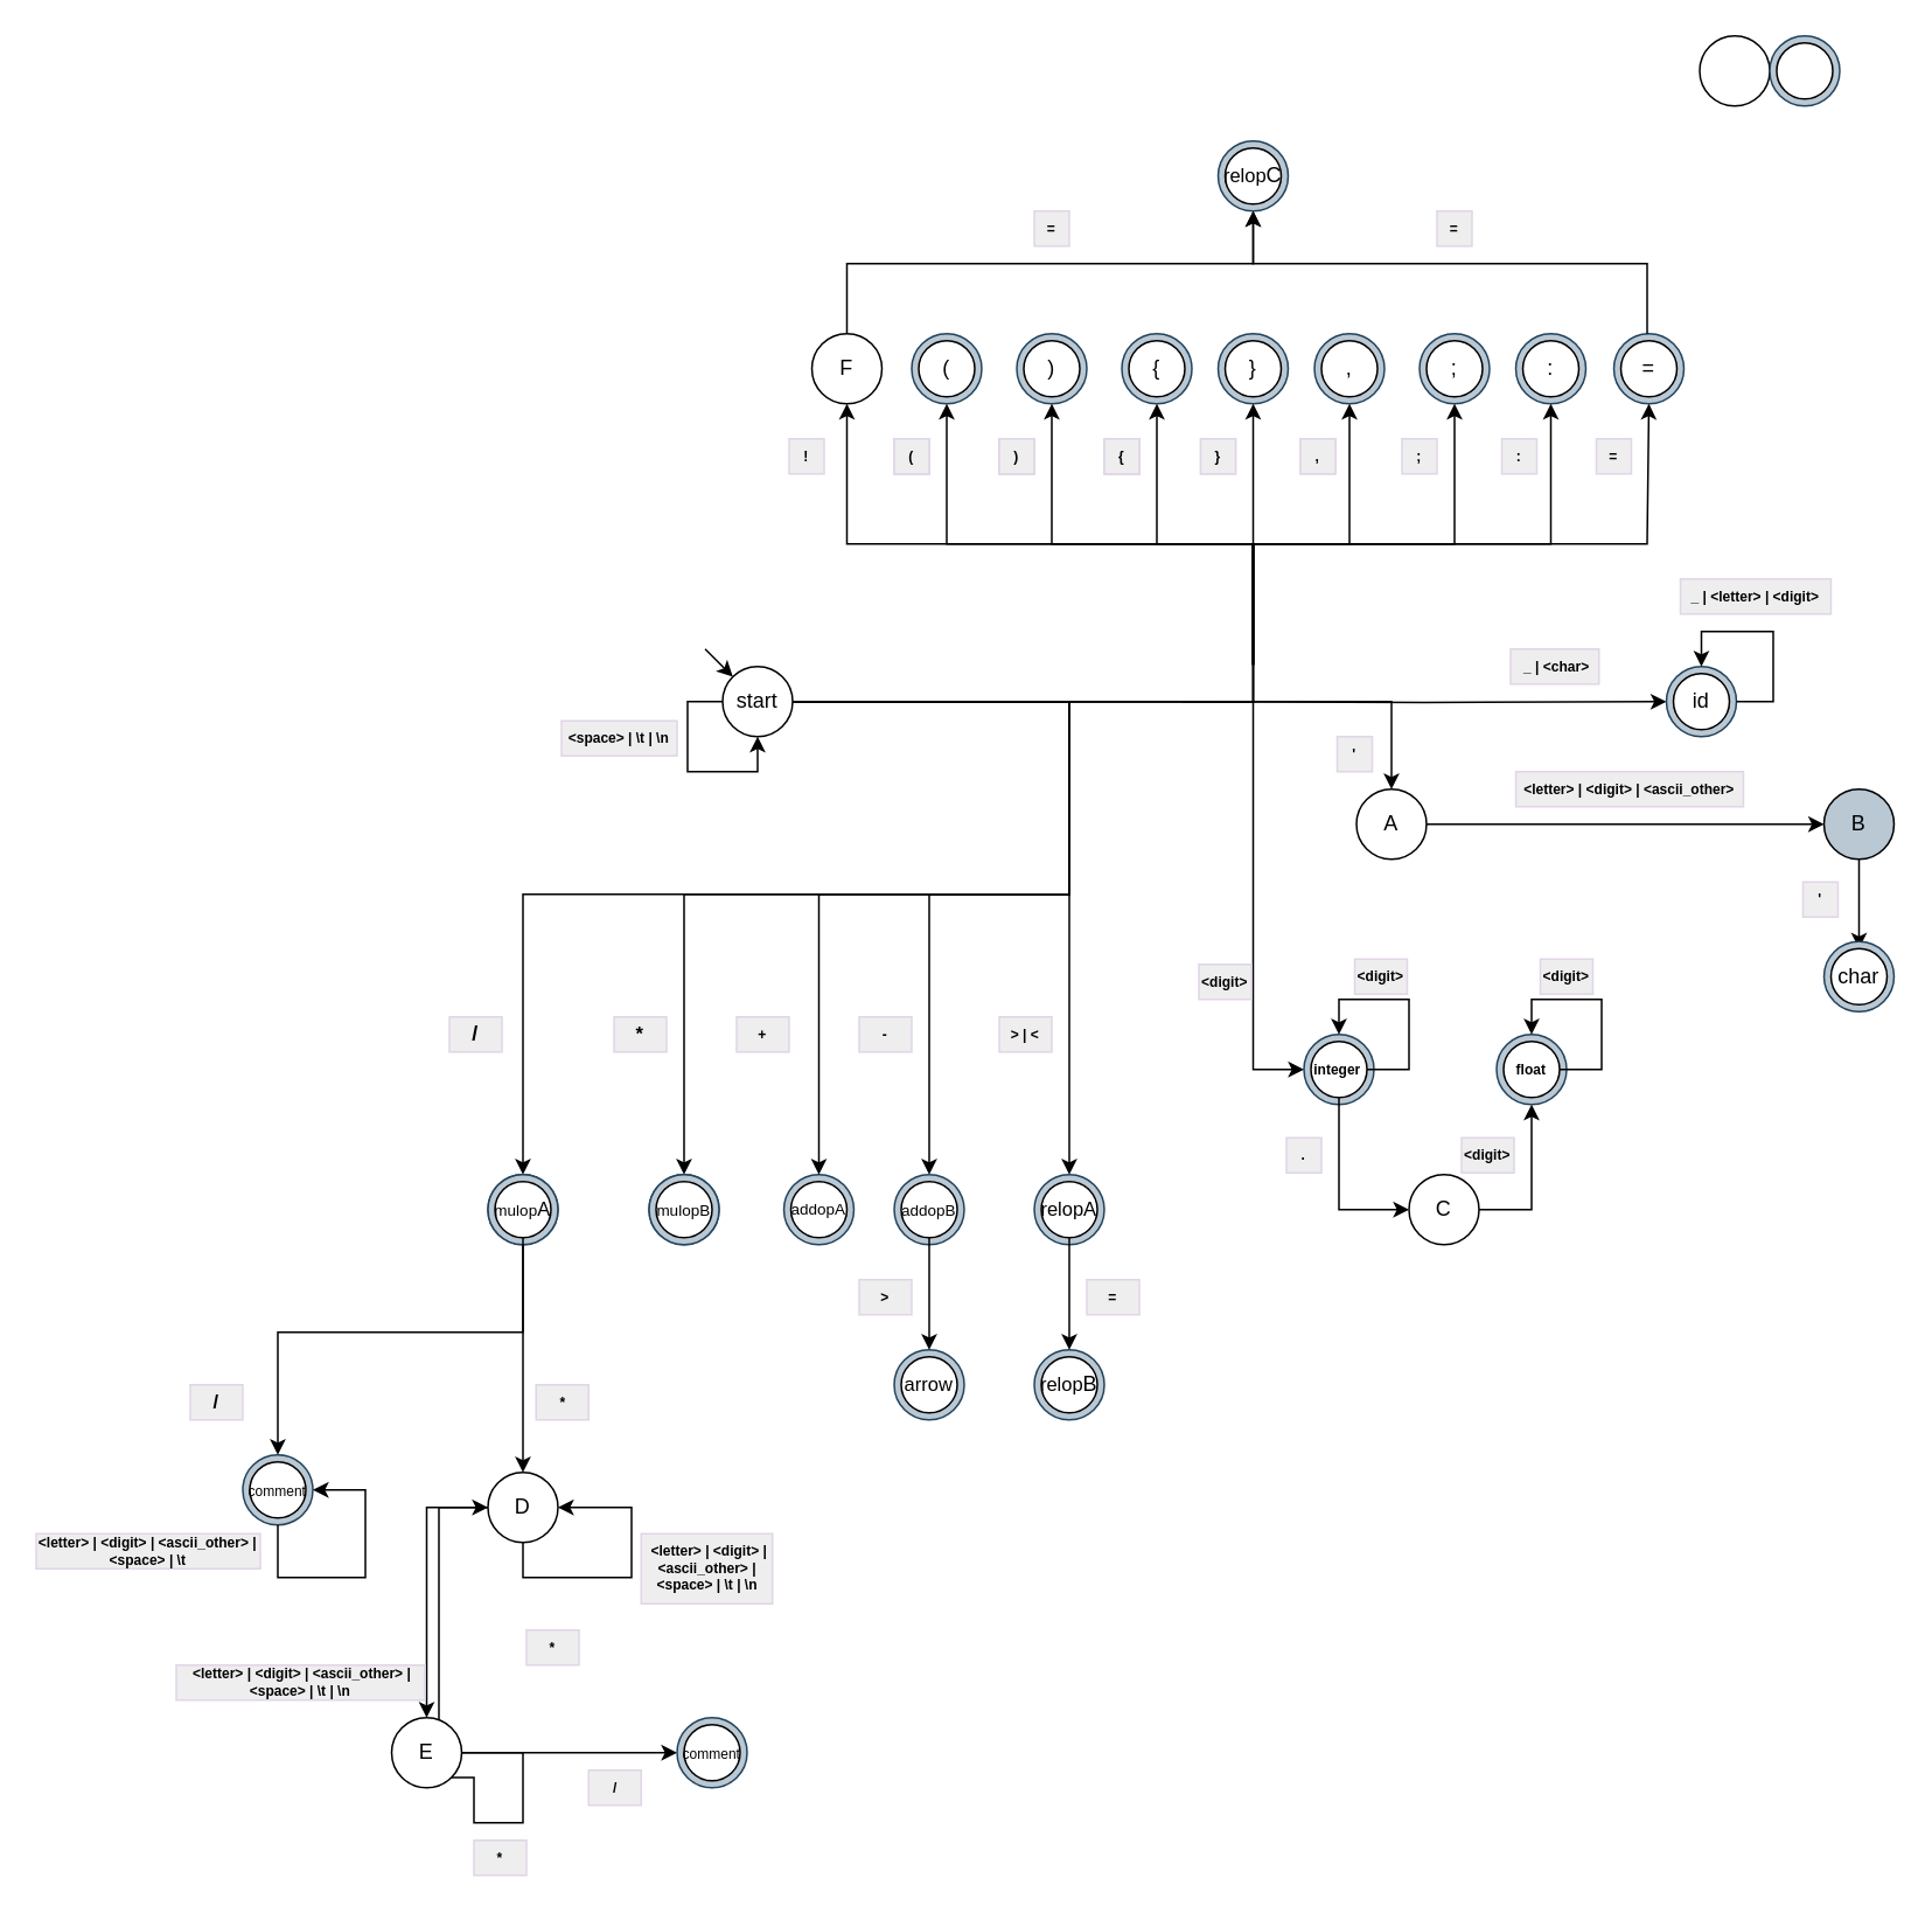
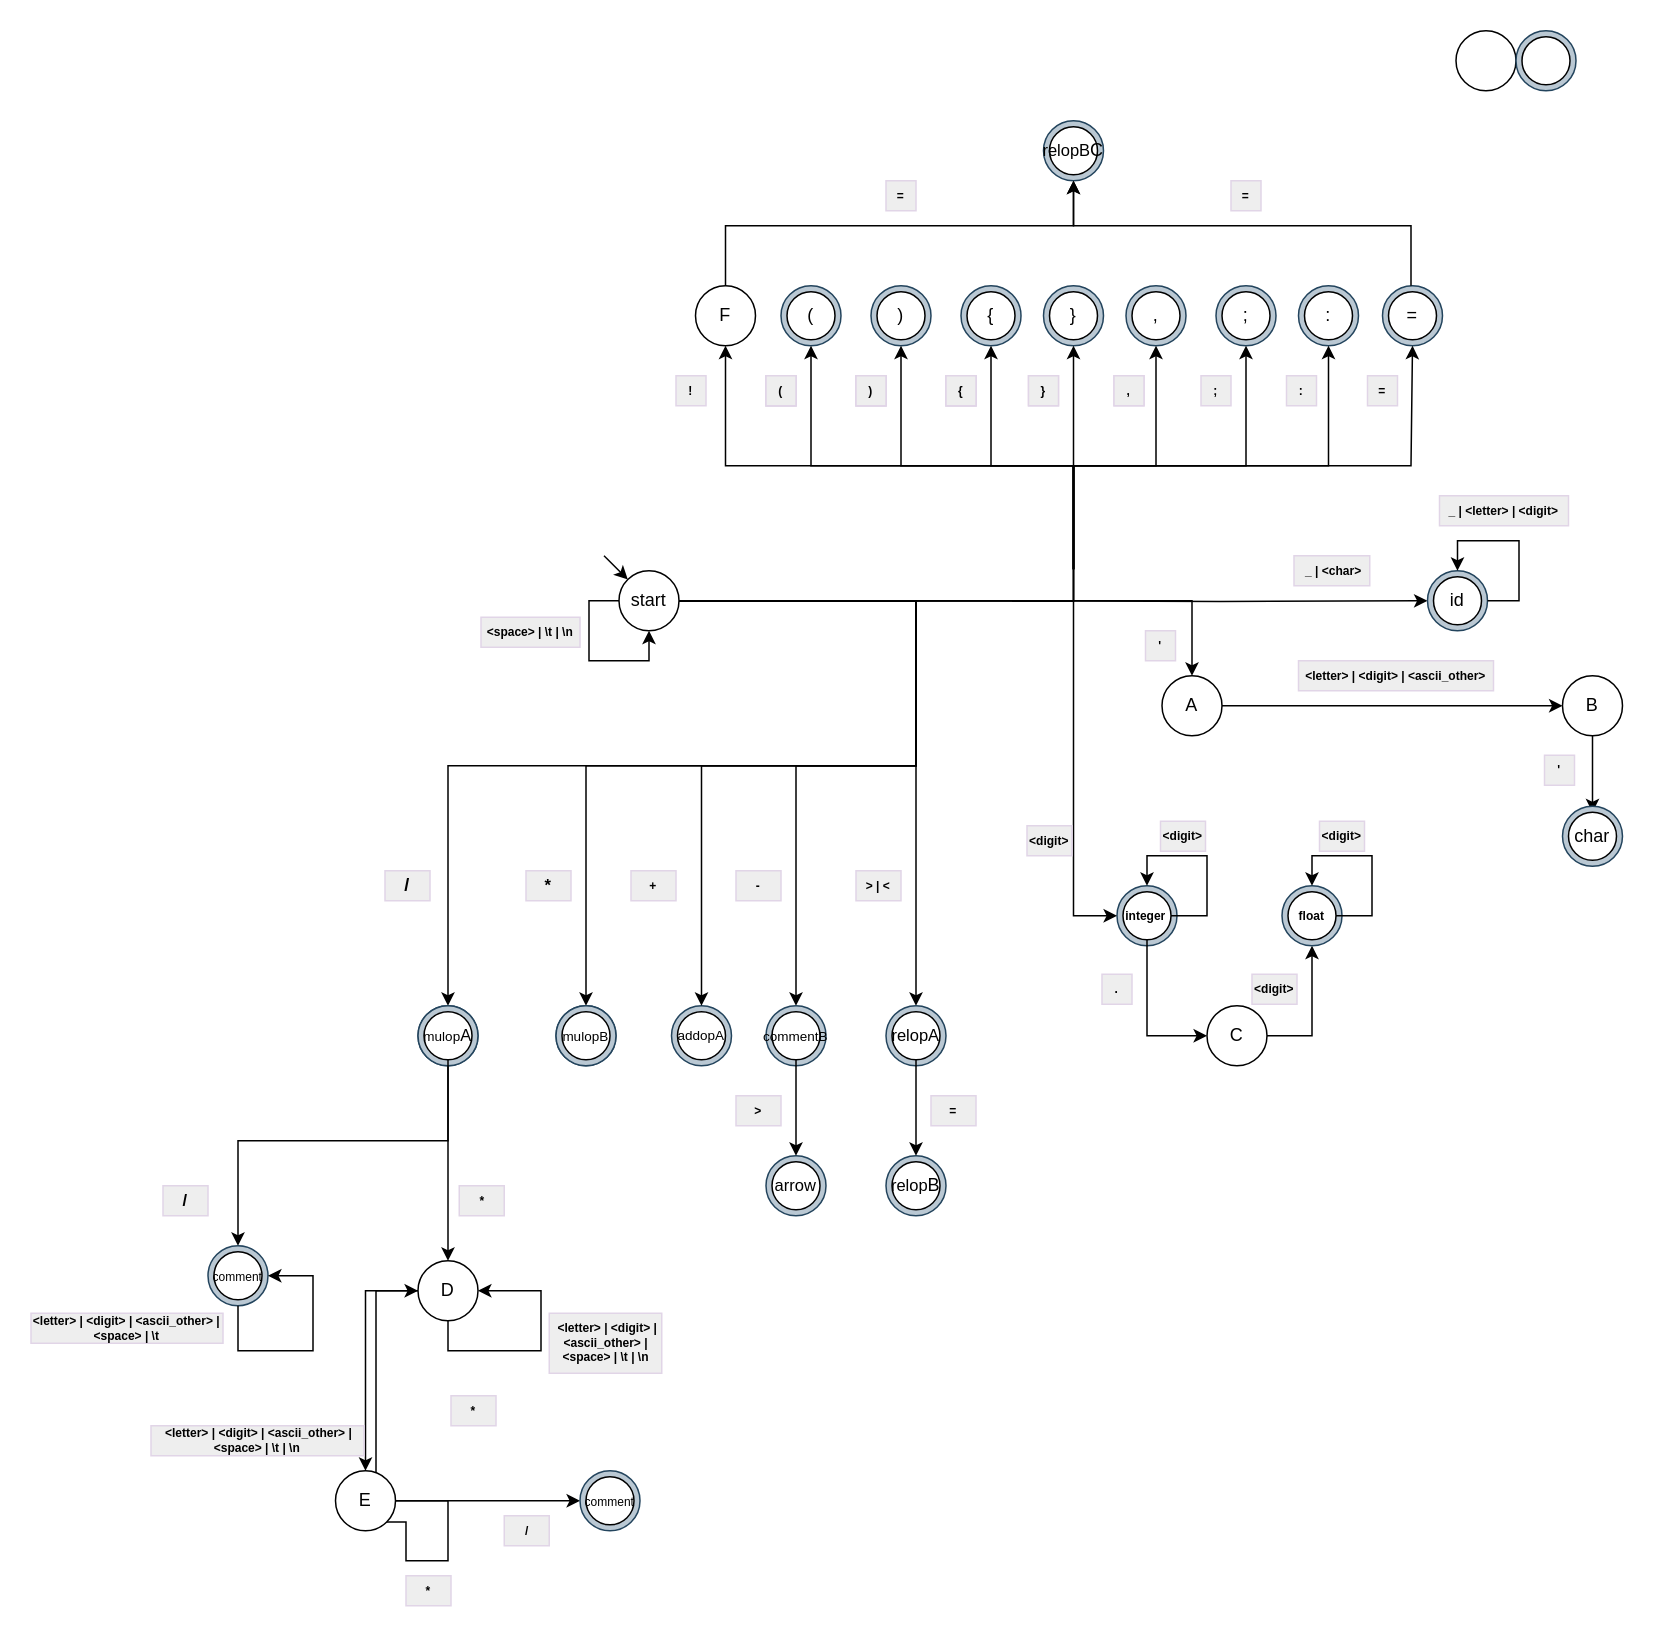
- <mxCell id="144" value="&lt;font style=&quot;font-size: 11px&quot;&gt;relop&lt;/font&gt;C" style="ellipse;whiteSpace=wrap;html=1;aspect=fixed;fillColor=default;container=0;" parent="142" vertex="1"><mxGeometry x="4" y="4" width="32" height="32" as="geometry" /></mxCell>
+ <mxCell id="144" value="&lt;font style=&quot;font-size: 11px&quot;&gt;relopB&lt;/font&gt;C" style="ellipse;whiteSpace=wrap;html=1;aspect=fixed;fillColor=default;container=0;" parent="142" vertex="1"><mxGeometry x="4" y="4" width="32" height="32" as="geometry" /></mxCell>
- <mxCell id="78" value="B" style="ellipse;whiteSpace=wrap;html=1;aspect=fixed;fillColor=#bac8d3;" parent="1" vertex="1"><mxGeometry x="1041" y="450" width="40" height="40" as="geometry" /></mxCell>
+ <mxCell id="78" value="B" style="ellipse;whiteSpace=wrap;html=1;aspect=fixed;" parent="1" vertex="1"><mxGeometry x="1041" y="450" width="40" height="40" as="geometry" /></mxCell>
- <mxCell id="104" value="&lt;font style=&quot;font-size: 9px&quot;&gt;addop&lt;/font&gt;&lt;font style=&quot;font-size: 9px&quot;&gt;B&lt;/font&gt;" style="ellipse;whiteSpace=wrap;html=1;aspect=fixed;fillColor=default;container=0;" parent="102" vertex="1"><mxGeometry x="4" y="4" width="32" height="32" as="geometry" /></mxCell>
+ <mxCell id="104" value="&lt;font style=&quot;font-size: 9px&quot;&gt;comment&lt;/font&gt;&lt;font style=&quot;font-size: 9px&quot;&gt;B&lt;/font&gt;" style="ellipse;whiteSpace=wrap;html=1;aspect=fixed;fillColor=default;container=0;" parent="102" vertex="1"><mxGeometry x="4" y="4" width="32" height="32" as="geometry" /></mxCell>
